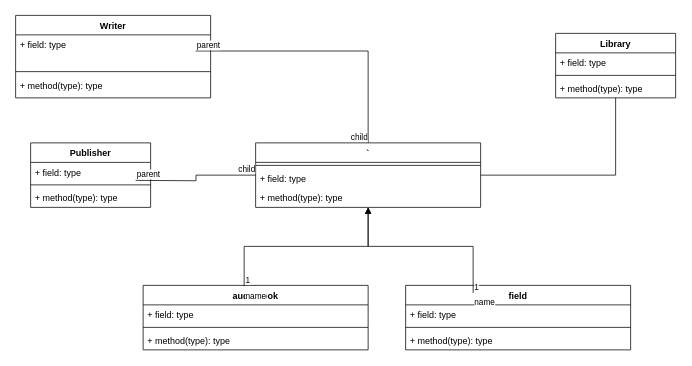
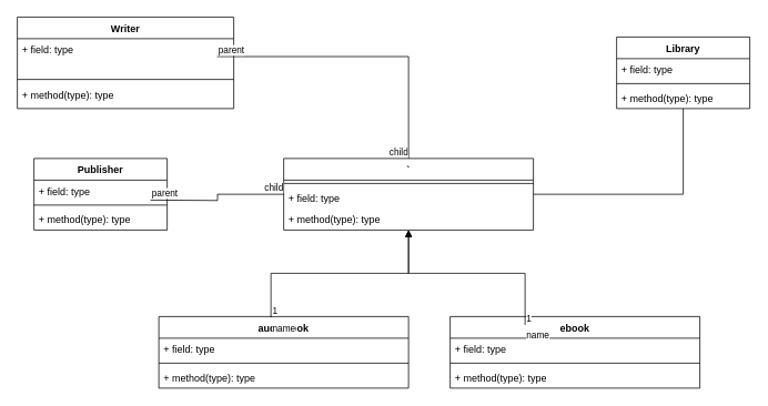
- <mxCell id="17" value="field&lt;br&gt;" style="swimlane;fontStyle=1;align=center;verticalAlign=top;childLayout=stackLayout;horizontal=1;startSize=26;horizontalStack=0;resizeParent=1;resizeParentMax=0;resizeLast=0;collapsible=1;marginBottom=0;whiteSpace=wrap;html=1;" vertex="1" parent="1"><mxGeometry x="540" y="380" width="300" height="86" as="geometry" /></mxCell>
+ <mxCell id="17" value="ebook&lt;br&gt;" style="swimlane;fontStyle=1;align=center;verticalAlign=top;childLayout=stackLayout;horizontal=1;startSize=26;horizontalStack=0;resizeParent=1;resizeParentMax=0;resizeLast=0;collapsible=1;marginBottom=0;whiteSpace=wrap;html=1;" vertex="1" parent="1"><mxGeometry x="540" y="380" width="300" height="86" as="geometry" /></mxCell>
